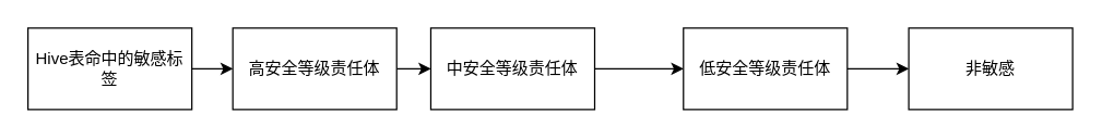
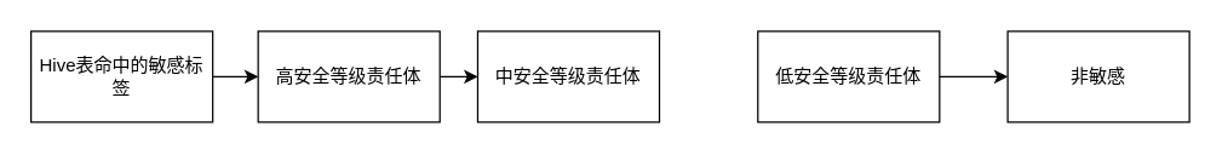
- <mxCell id="6" value="" style="edgeStyle=orthogonalEdgeStyle;rounded=0;orthogonalLoop=1;jettySize=auto;html=1;" edge="1" parent="1" source="7" target="9"><mxGeometry relative="1" as="geometry" /></mxCell>
